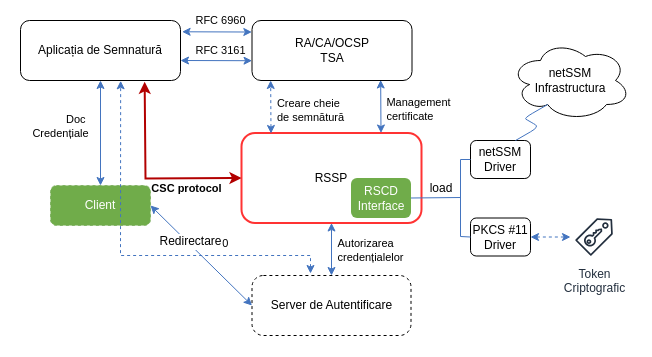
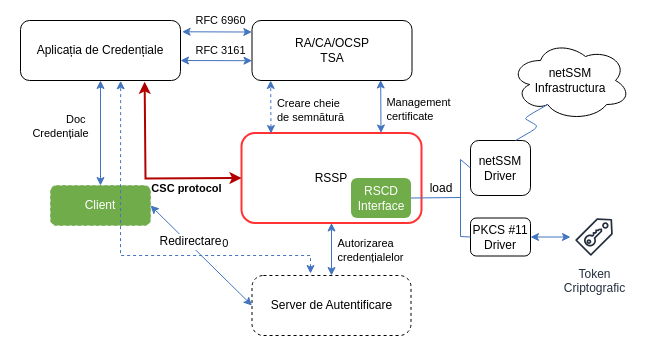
- <mxCell id="4" value="&lt;span&gt;Aplicația de Semnatură&lt;/span&gt;&lt;br&gt;" style="rounded=1;whiteSpace=wrap;html=1;fillColor=none;" vertex="1" parent="1"><mxGeometry x="20" y="20" width="160" height="60" as="geometry" /></mxCell>
+ <mxCell id="4" value="&lt;span&gt;Aplicația de Credențiale&lt;/span&gt;&lt;br&gt;" style="rounded=1;whiteSpace=wrap;html=1;fillColor=none;" vertex="1" parent="1"><mxGeometry x="20" y="20" width="160" height="60" as="geometry" /></mxCell>
- <mxCell id="16" value="netSSM&lt;br&gt;Driver&lt;br&gt;" style="rounded=1;whiteSpace=wrap;html=1;fillColor=none;gradientColor=none;" vertex="1" parent="1"><mxGeometry x="470" y="140" width="60" height="38" as="geometry" /></mxCell>
+ <mxCell id="16" value="netSSM&lt;br&gt;Driver&lt;br&gt;" style="rounded=1;whiteSpace=wrap;html=1;fillColor=none;gradientColor=none;" vertex="1" parent="1"><mxGeometry x="470" y="140" width="60" height="55" as="geometry" /></mxCell>
- <mxCell id="23" value="" style="endArrow=classic;startArrow=classic;html=1;strokeColor=#4374BF;strokeWidth=1;exitX=1;exitY=0.5;exitDx=0;exitDy=0;dashed=1;" edge="1" parent="1" source="15" target="22"><mxGeometry width="50" height="50" relative="1" as="geometry"><mxPoint x="480" y="350" as="sourcePoint" /><mxPoint x="530" y="300" as="targetPoint" /></mxGeometry></mxCell>
+ <mxCell id="23" value="" style="endArrow=classic;startArrow=classic;html=1;strokeColor=#4374BF;strokeWidth=1;exitX=1;exitY=0.5;exitDx=0;exitDy=0;" edge="1" parent="1" source="15" target="22"><mxGeometry width="50" height="50" relative="1" as="geometry"><mxPoint x="480" y="350" as="sourcePoint" /><mxPoint x="530" y="300" as="targetPoint" /></mxGeometry></mxCell>
